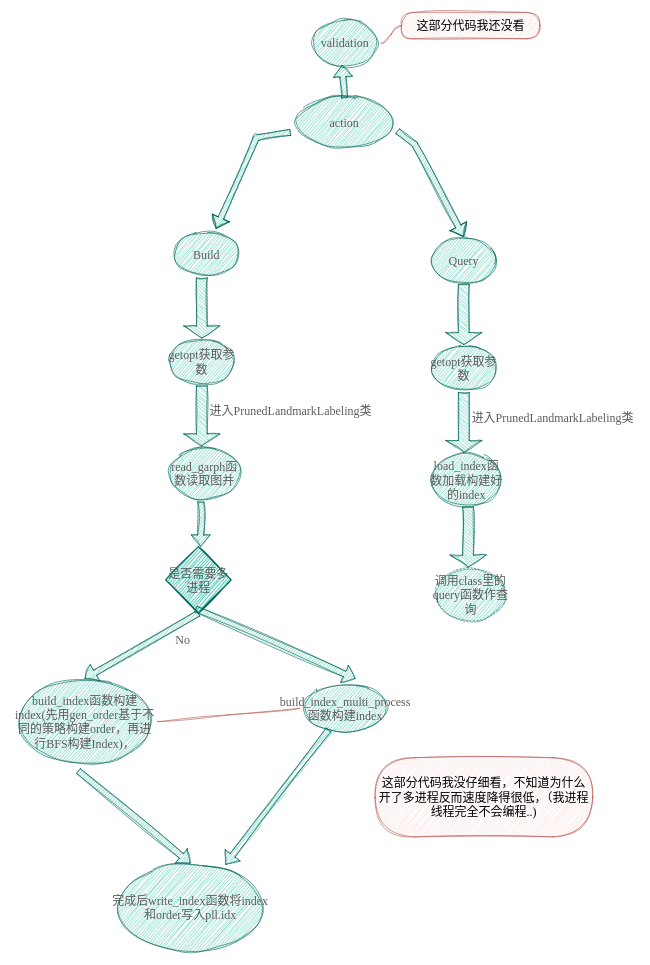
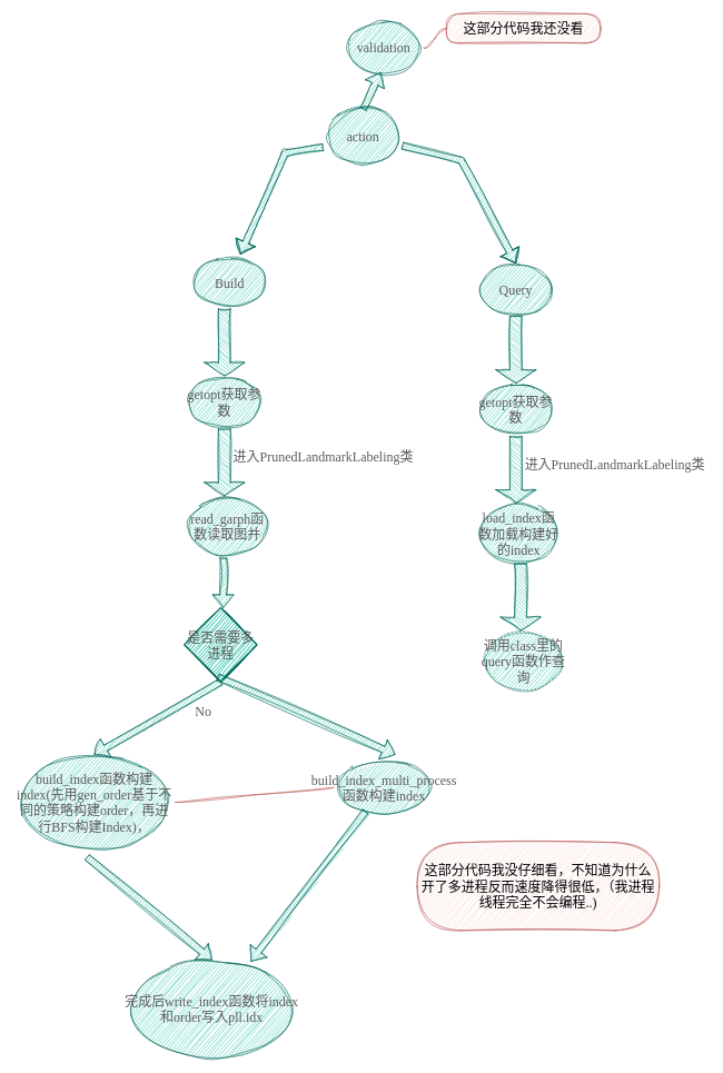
- <mxCell id="2" value="action" style="ellipse;whiteSpace=wrap;html=1;hachureGap=4;jiggle=2;strokeColor=#006658;fontFamily=Architects Daughter;fontSource=https%3A%2F%2Ffonts.googleapis.com%2Fcss%3Ffamily%3DArchitects%2BDaughter;fontSize=20;fontColor=#5C5C5C;fillColor=#21C0A5;sketch=1;rounded=1;" parent="1" vertex="1"><mxGeometry x="484" y="163" width="180" height="80" as="geometry" /></mxCell>
+ <mxCell id="2" value="action" style="ellipse;whiteSpace=wrap;html=1;hachureGap=4;jiggle=2;strokeColor=#006658;fontFamily=Architects Daughter;fontSource=https%3A%2F%2Ffonts.googleapis.com%2Fcss%3Ffamily%3DArchitects%2BDaughter;fontSize=20;fontColor=#5C5C5C;fillColor=#21C0A5;sketch=1;rounded=1;" parent="1" vertex="1"><mxGeometry x="484" y="163" width="120" height="80" as="geometry" /></mxCell>
